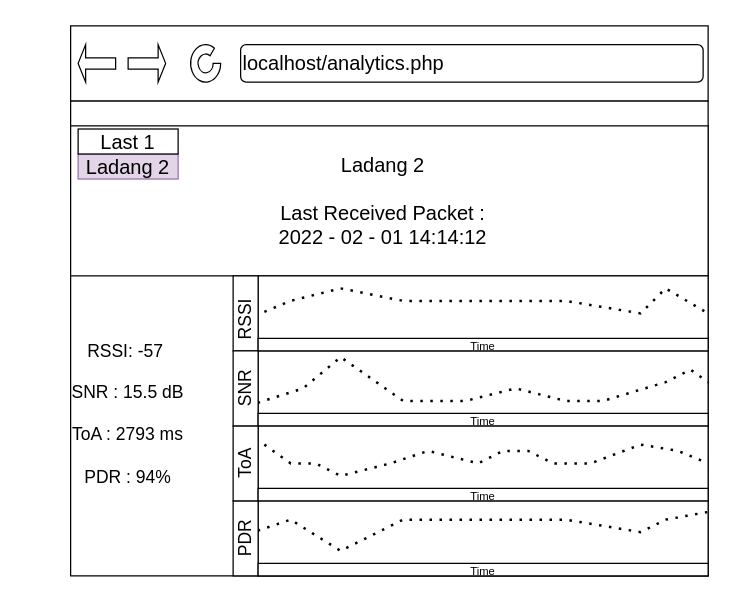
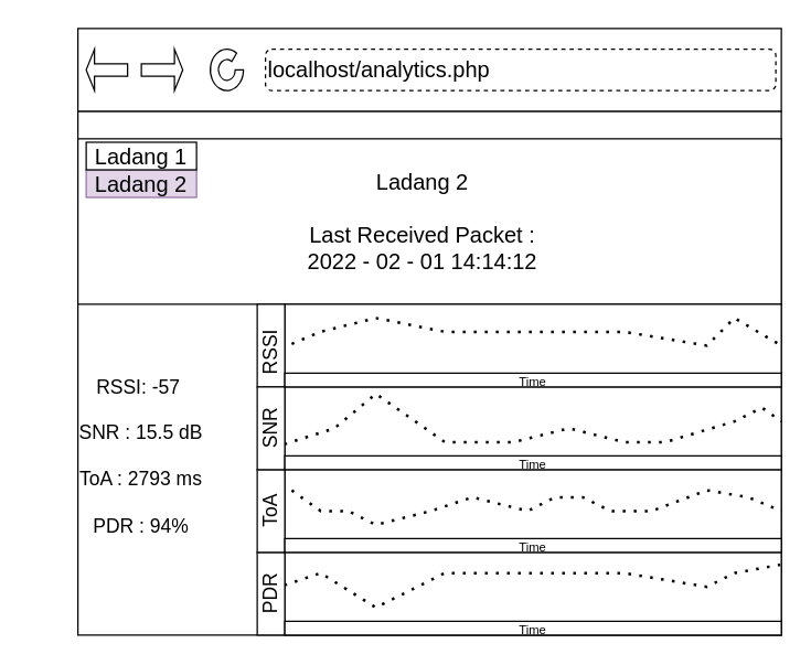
- <mxCell id="29" value="localhost/analytics.php" style="rounded=1;whiteSpace=wrap;html=1;fontSize=16;align=left;" parent="1" vertex="1"><mxGeometry x="192" y="35" width="370" height="30" as="geometry" /></mxCell>
+ <mxCell id="29" value="localhost/analytics.php" style="rounded=1;whiteSpace=wrap;html=1;fontSize=16;align=left;dashed=1;" parent="1" vertex="1"><mxGeometry x="192" y="35" width="370" height="30" as="geometry" /></mxCell>
- <mxCell id="7" value="Last 1" style="rounded=0;whiteSpace=wrap;html=1;fontSize=16;" parent="2" vertex="1"><mxGeometry x="6" y="22.5" width="80" height="20" as="geometry" /></mxCell>
+ <mxCell id="7" value="Ladang 1" style="rounded=0;whiteSpace=wrap;html=1;fontSize=16;" parent="2" vertex="1"><mxGeometry x="6" y="22.5" width="80" height="20" as="geometry" /></mxCell>
